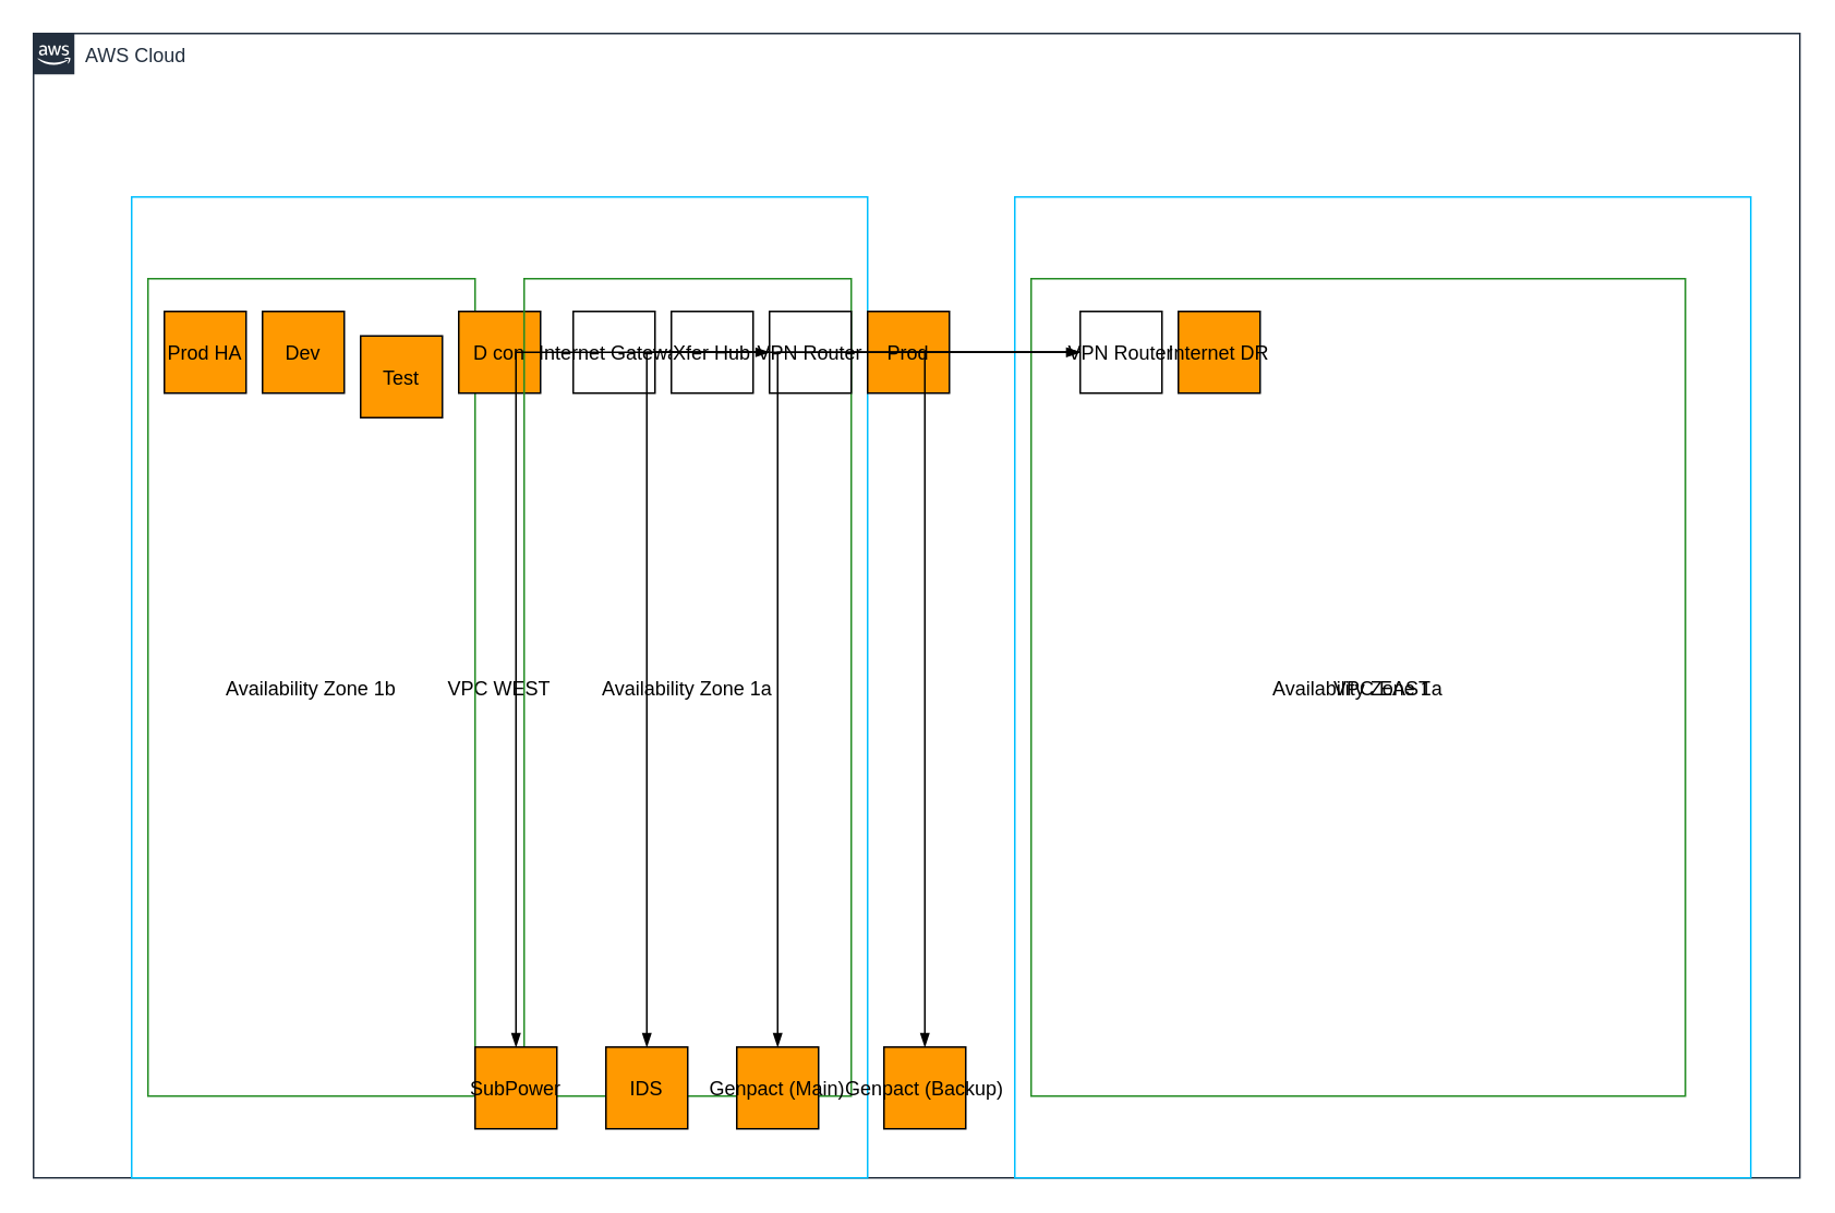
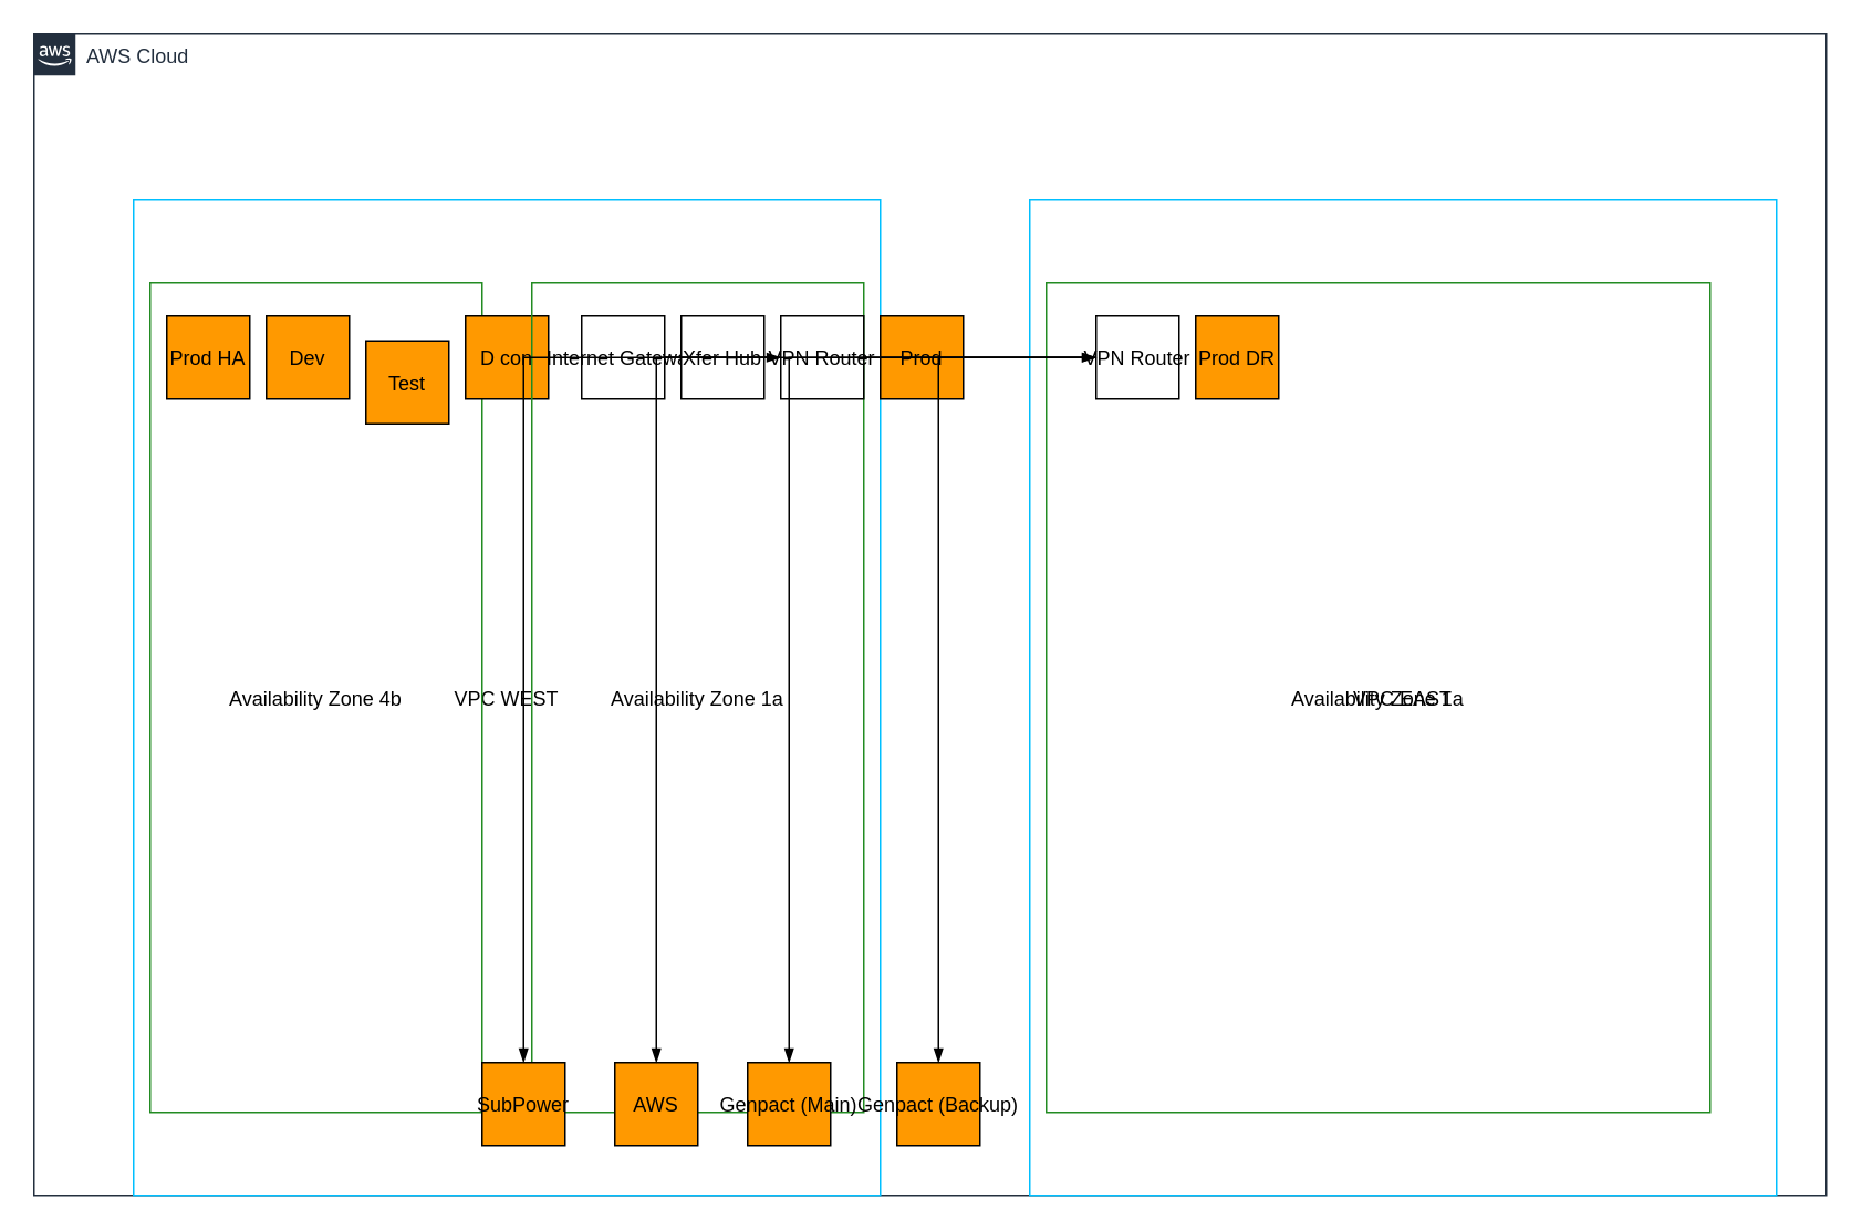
- <mxCell id="17" value="Internet DR" style="shape=mxgraph.aws4.compute_amazon_ec2_instance;fillColor=#FF9900;" parent="7" vertex="1"><mxGeometry x="90" y="20" width="50" height="50" as="geometry" /></mxCell>
+ <mxCell id="17" value="Prod DR" style="shape=mxgraph.aws4.compute_amazon_ec2_instance;fillColor=#FF9900;" parent="7" vertex="1"><mxGeometry x="90" y="20" width="50" height="50" as="geometry" /></mxCell>
- <mxCell id="5" value="Availability Zone 1b" style="strokeColor=#228B22;fillColor=none;container=1;" parent="3" vertex="1"><mxGeometry x="10" y="50" width="200" height="500" as="geometry" /></mxCell>
+ <mxCell id="5" value="Availability Zone 4b" style="strokeColor=#228B22;fillColor=none;container=1;" parent="3" vertex="1"><mxGeometry x="10" y="50" width="200" height="500" as="geometry" /></mxCell>
- <mxCell id="22" value="IDS" style="shape=mxgraph.aws4.compute_amazon_ec2_instance;fillColor=#FF9900;" parent="1" vertex="1"><mxGeometry x="370" y="640" width="50" height="50" as="geometry" /></mxCell>
+ <mxCell id="22" value="AWS" style="shape=mxgraph.aws4.compute_amazon_ec2_instance;fillColor=#FF9900;" parent="1" vertex="1"><mxGeometry x="370" y="640" width="50" height="50" as="geometry" /></mxCell>
